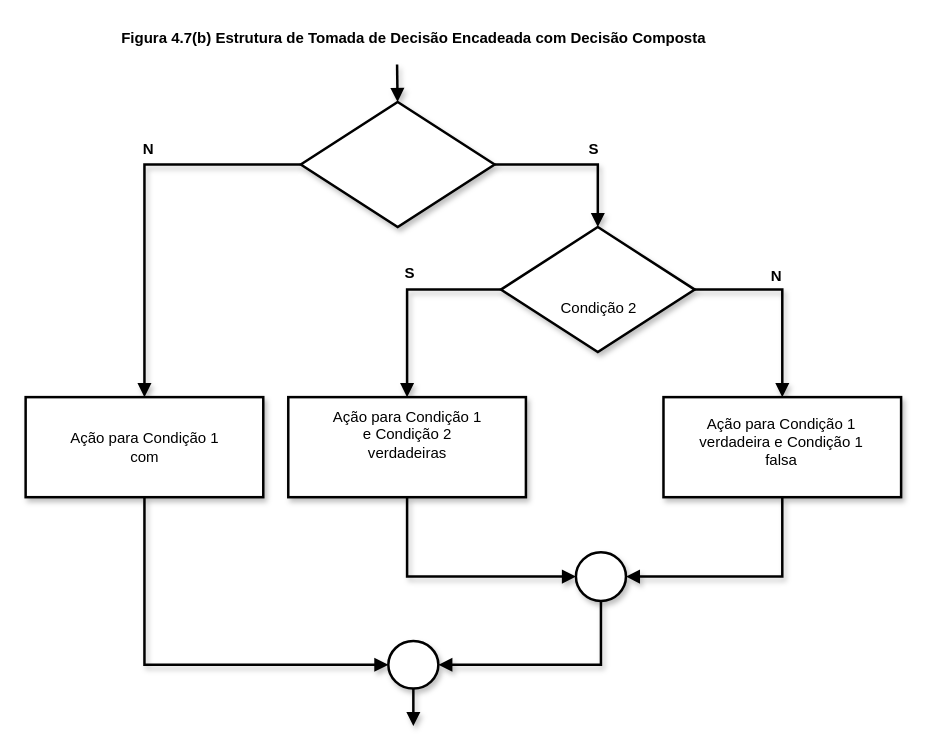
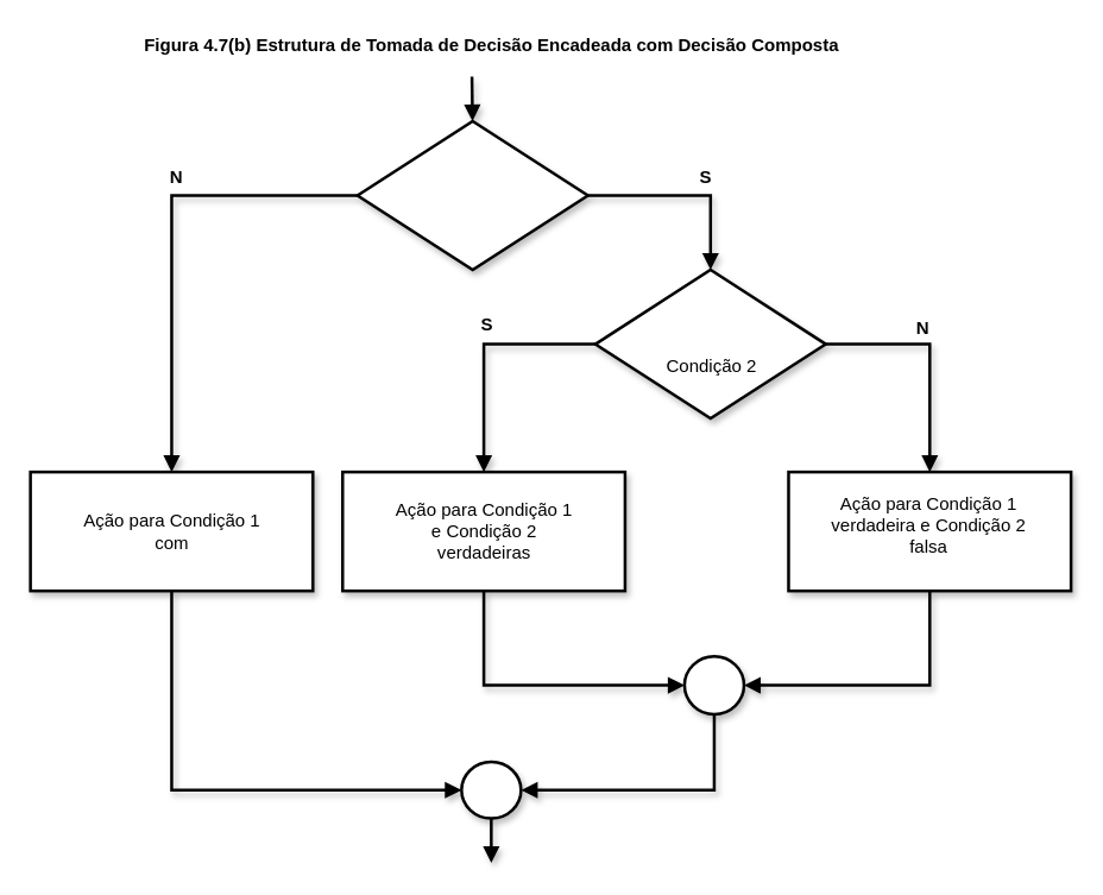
- <mxCell id="24" value="Ação para Condição 1&lt;br&gt;e Condição 2&lt;br&gt;verdadeiras" style="text;html=1;align=center;verticalAlign=middle;resizable=0;points=[];autosize=1;strokeColor=none;fillColor=none;shadow=1;" vertex="1" parent="1"><mxGeometry x="260" y="322" width="130" height="50" as="geometry" /></mxCell>
+ <mxCell id="24" value="Ação para Condição 1&lt;br&gt;e Condição 2&lt;br&gt;verdadeiras" style="text;html=1;align=center;verticalAlign=middle;resizable=0;points=[];autosize=1;strokeColor=none;fillColor=none;shadow=1;" vertex="1" parent="1"><mxGeometry x="260" y="332" width="130" height="50" as="geometry" /></mxCell>
- <mxCell id="26" value="Ação para Condição 1&lt;br&gt;verdadeira e Condição 1&lt;br&gt;falsa" style="text;html=1;align=center;verticalAlign=middle;resizable=0;points=[];autosize=1;strokeColor=none;fillColor=none;shadow=1;" vertex="1" parent="1"><mxGeometry x="549" y="328" width="150" height="50" as="geometry" /></mxCell>
+ <mxCell id="26" value="Ação para Condição 1&lt;br&gt;verdadeira e Condição 2&lt;br&gt;falsa" style="text;html=1;align=center;verticalAlign=middle;resizable=0;points=[];autosize=1;strokeColor=none;fillColor=none;shadow=1;" vertex="1" parent="1"><mxGeometry x="549" y="328" width="150" height="50" as="geometry" /></mxCell>
